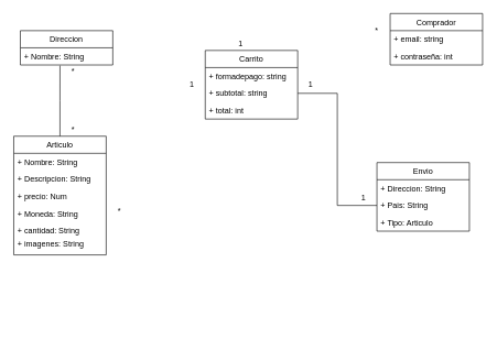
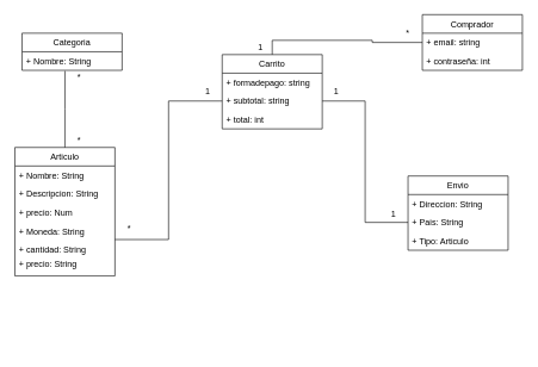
+ <mxCell id="19" style="edgeStyle=orthogonalEdgeStyle;rounded=0;orthogonalLoop=1;jettySize=auto;html=1;exitX=0.5;exitY=0;exitDx=0;exitDy=0;entryX=0;entryY=0.5;entryDx=0;entryDy=0;endArrow=none;endFill=0;" edge="1" parent="1" source="20" target="17"><mxGeometry relative="1" as="geometry" /></mxCell>
- <mxCell id="2" value="Direccion" style="swimlane;fontStyle=0;childLayout=stackLayout;horizontal=1;startSize=26;fillColor=none;horizontalStack=0;resizeParent=1;resizeParentMax=0;resizeLast=0;collapsible=1;marginBottom=0;" vertex="1" parent="1"><mxGeometry x="30" y="46" width="140" height="52" as="geometry" /></mxCell>
+ <mxCell id="2" value="Categoria" style="swimlane;fontStyle=0;childLayout=stackLayout;horizontal=1;startSize=26;fillColor=none;horizontalStack=0;resizeParent=1;resizeParentMax=0;resizeLast=0;collapsible=1;marginBottom=0;" vertex="1" parent="1"><mxGeometry x="30" y="46" width="140" height="52" as="geometry" /></mxCell>
+ <mxCell id="24" style="edgeStyle=orthogonalEdgeStyle;rounded=0;orthogonalLoop=1;jettySize=auto;html=1;entryX=0;entryY=0.5;entryDx=0;entryDy=0;endArrow=none;endFill=0;" edge="1" parent="1" source="11" target="22"><mxGeometry relative="1" as="geometry" /></mxCell>
- <mxCell id="6" value="+ imagenes: String" style="text;strokeColor=none;fillColor=none;align=left;verticalAlign=top;spacingLeft=4;spacingRight=4;overflow=hidden;rotatable=0;points=[[0,0.5],[1,0.5]];portConstraint=eastwest;" vertex="1" parent="1"><mxGeometry x="20" y="356" width="140" height="136" as="geometry" /></mxCell>
+ <mxCell id="6" value="+ precio: String" style="text;strokeColor=none;fillColor=none;align=left;verticalAlign=top;spacingLeft=4;spacingRight=4;overflow=hidden;rotatable=0;points=[[0,0.5],[1,0.5]];portConstraint=eastwest;" vertex="1" parent="1"><mxGeometry x="20" y="356" width="140" height="136" as="geometry" /></mxCell>
